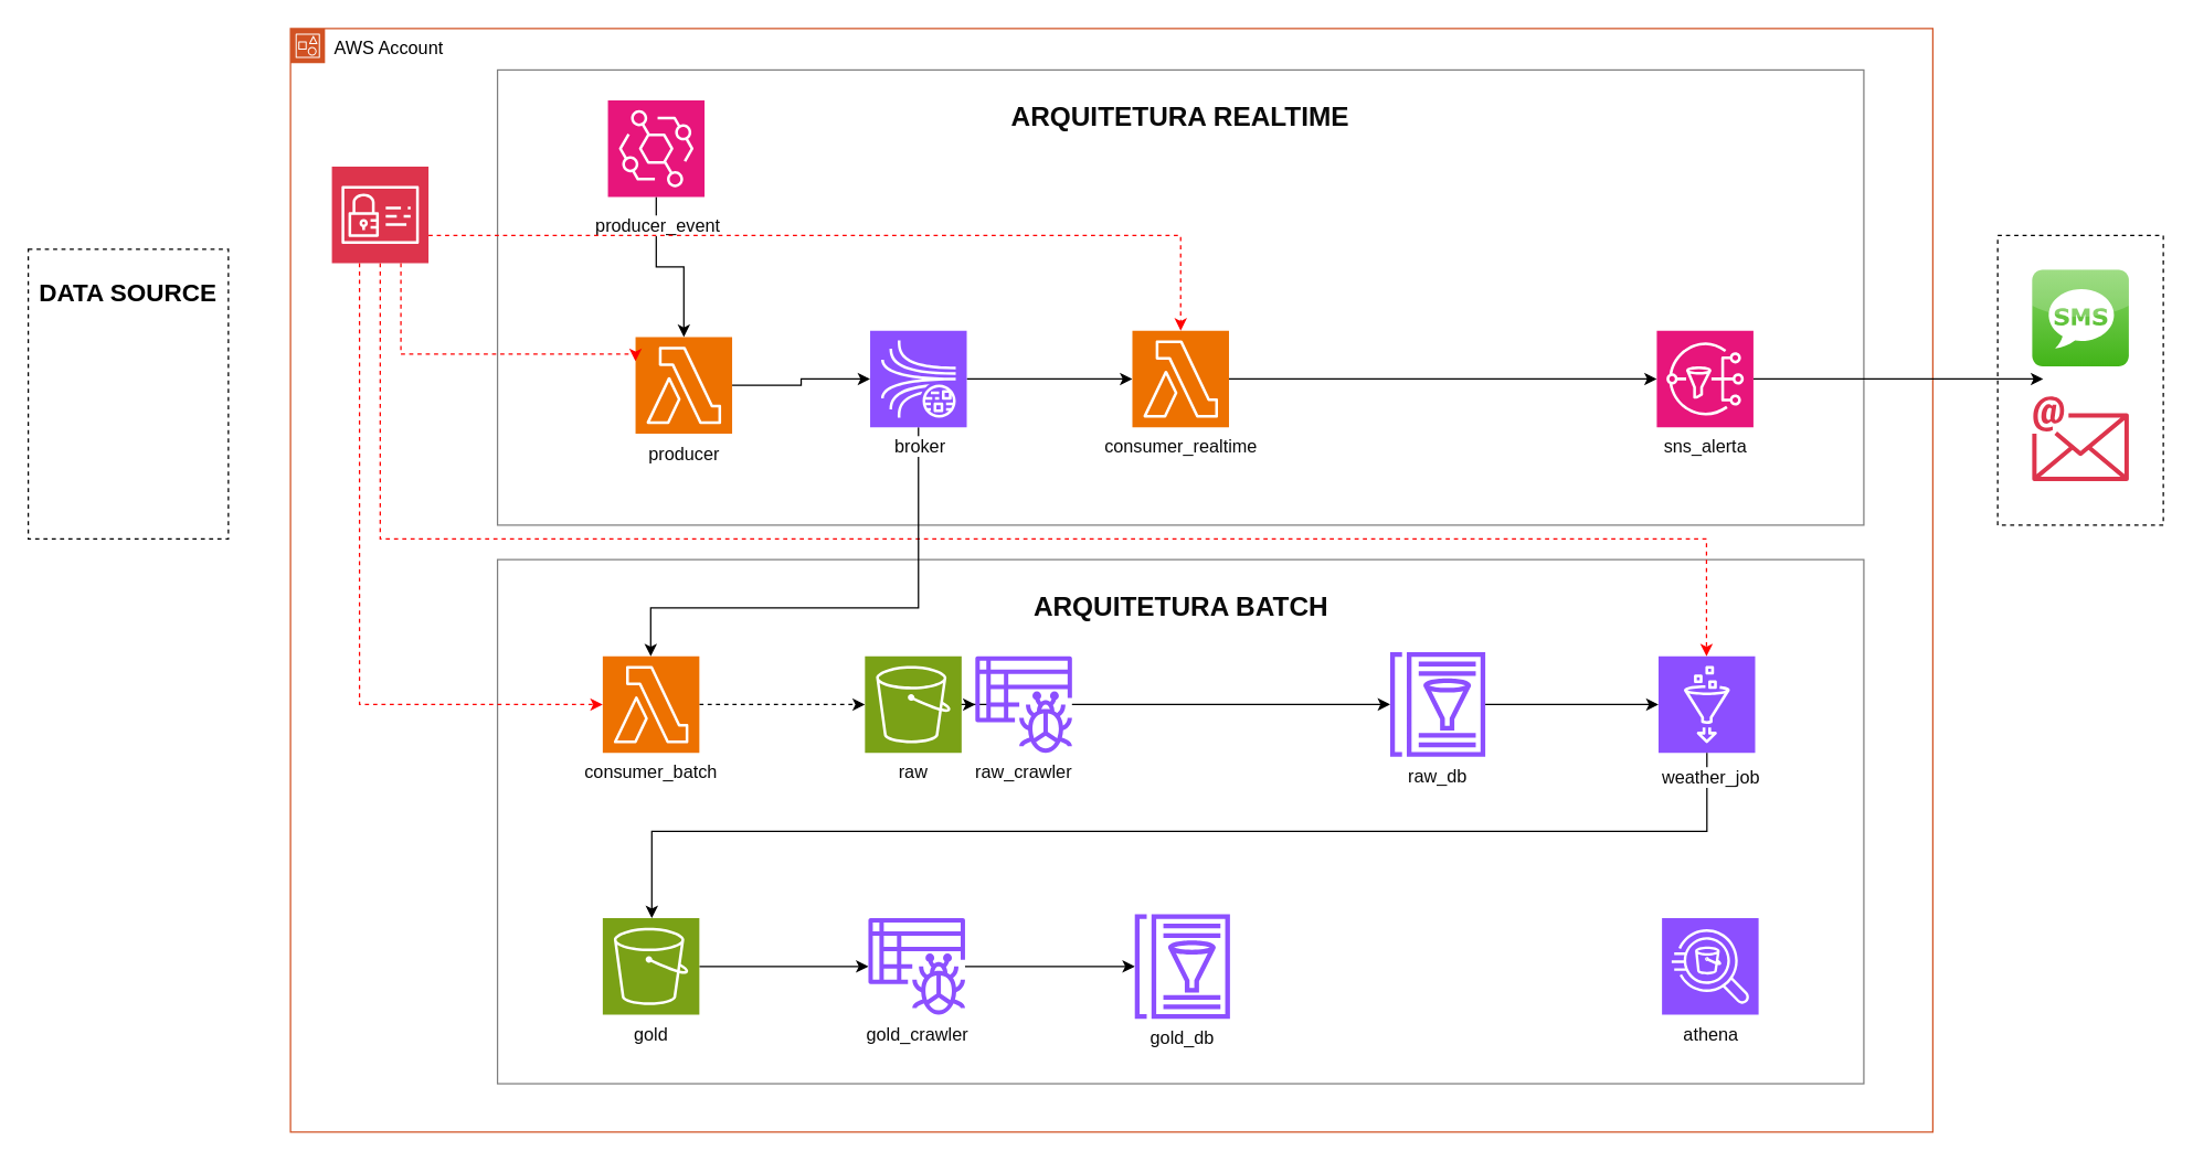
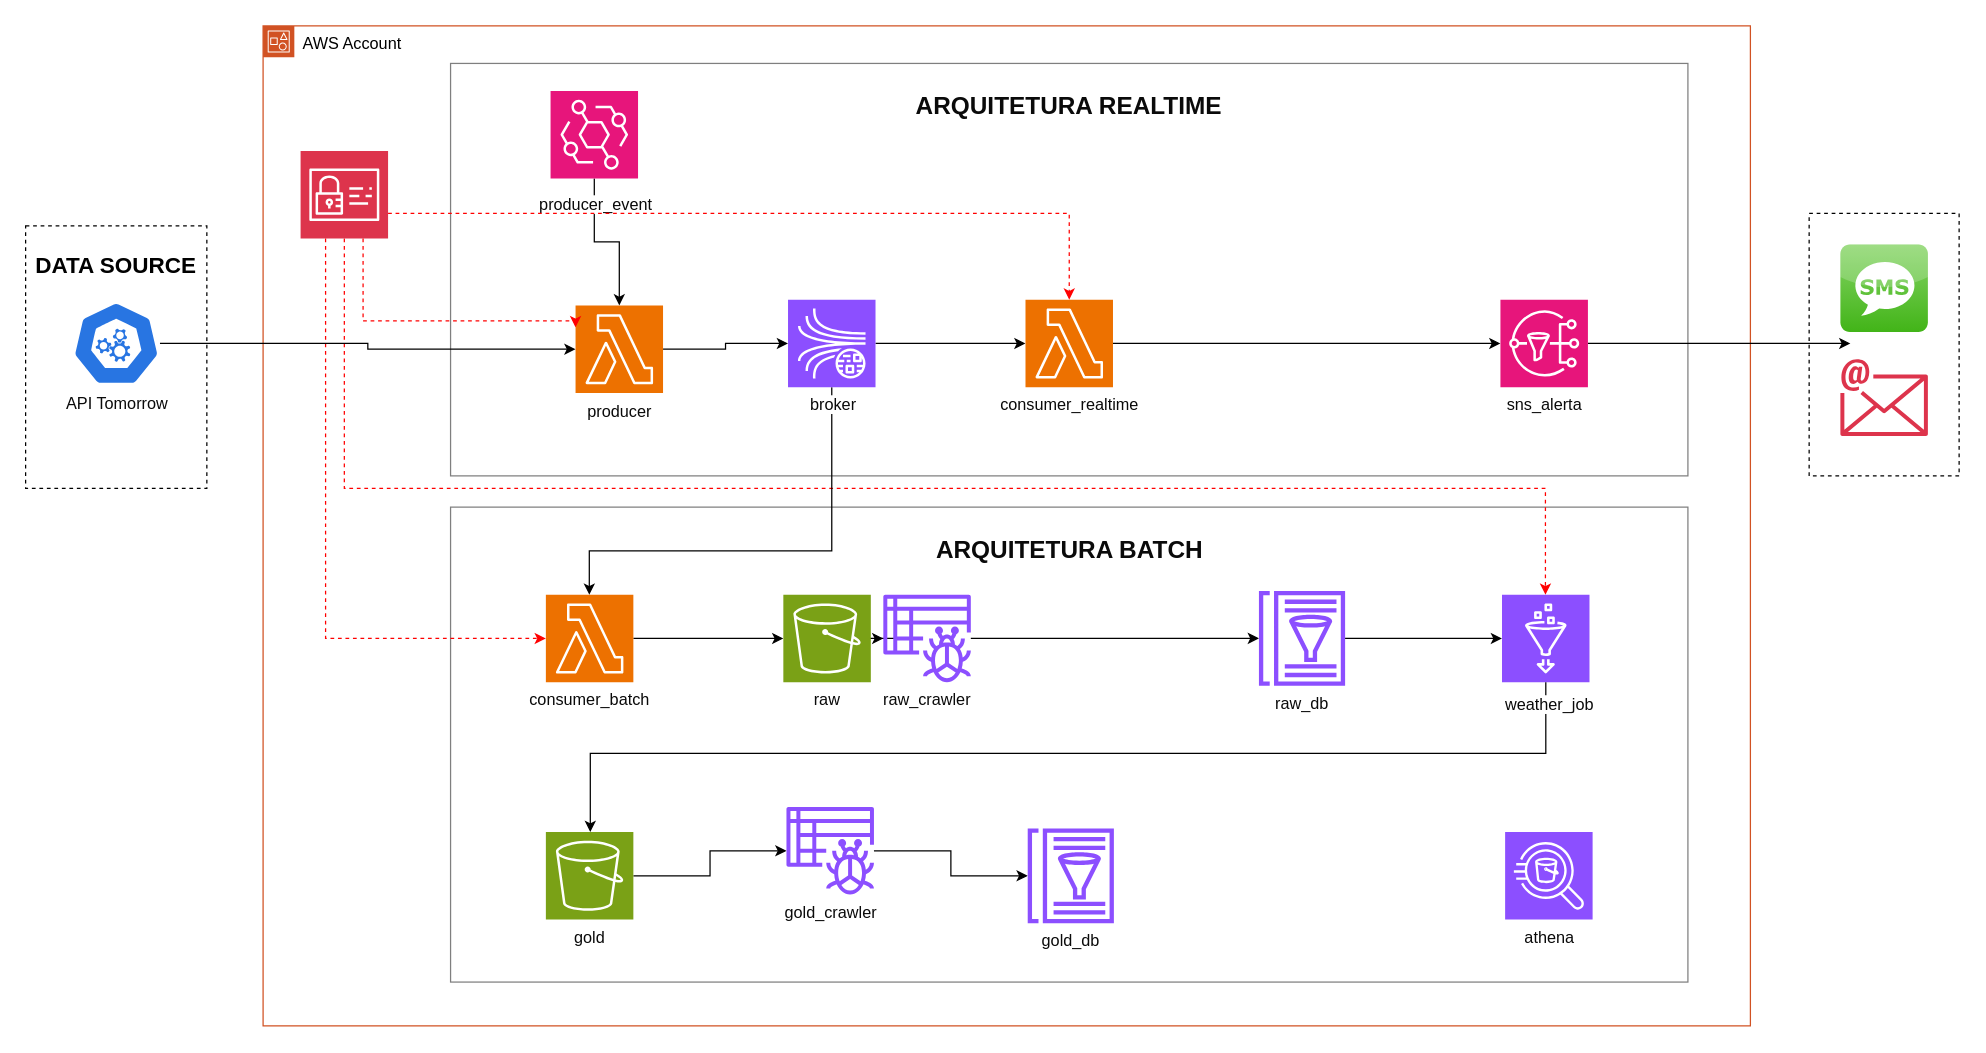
+ <mxCell id="28" value="API Tomorrow" style="aspect=fixed;sketch=0;html=1;dashed=0;whitespace=wrap;verticalLabelPosition=bottom;verticalAlign=top;fillColor=#2875E2;strokeColor=#ffffff;points=[[0.005,0.63,0],[0.1,0.2,0],[0.9,0.2,0],[0.5,0,0],[0.995,0.63,0],[0.72,0.99,0],[0.5,1,0],[0.28,0.99,0]];shape=mxgraph.kubernetes.icon2;prIcon=api;fontStyle=0;fontFamily=Helvetica;textShadow=0;fontSize=13;fontColor=light-dark(#0a0a0a, #121212);" parent="1" vertex="1"><mxGeometry x="57.5" y="240.4" width="70" height="67.2" as="geometry" /></mxCell>
+ <mxCell id="27" style="edgeStyle=orthogonalEdgeStyle;rounded=0;orthogonalLoop=1;jettySize=auto;html=1;fontStyle=0;fontFamily=Helvetica;textShadow=0;fontSize=13;strokeWidth=1;fontColor=light-dark(#0a0a0a, #121212);" parent="1" source="28" target="30" edge="1"><mxGeometry relative="1" as="geometry" /></mxCell>
- <mxCell id="9" style="edgeStyle=orthogonalEdgeStyle;rounded=0;orthogonalLoop=1;jettySize=auto;html=1;fontSize=13;fontColor=light-dark(#0a0a0a, #121212);dashed=1;" parent="4" source="10" target="12" edge="1"><mxGeometry relative="1" as="geometry" /></mxCell>
+ <mxCell id="9" style="edgeStyle=orthogonalEdgeStyle;rounded=0;orthogonalLoop=1;jettySize=auto;html=1;fontSize=13;fontColor=light-dark(#0a0a0a, #121212);" parent="4" source="10" target="12" edge="1"><mxGeometry relative="1" as="geometry" /></mxCell>
- <mxCell id="22" value="gold_crawler" style="sketch=0;outlineConnect=0;fontColor=light-dark(#0a0a0a, #121212);gradientColor=none;fillColor=#8C4FFF;strokeColor=none;dashed=0;verticalLabelPosition=bottom;verticalAlign=top;align=center;html=1;fontSize=13;fontStyle=0;aspect=fixed;pointerEvents=1;shape=mxgraph.aws4.glue_crawlers;" parent="4" vertex="1"><mxGeometry x="418.75" y="645" width="70" height="70" as="geometry" /></mxCell>
+ <mxCell id="22" value="gold_crawler" style="sketch=0;outlineConnect=0;fontColor=light-dark(#0a0a0a, #121212);gradientColor=none;fillColor=#8C4FFF;strokeColor=none;dashed=0;verticalLabelPosition=bottom;verticalAlign=top;align=center;html=1;fontSize=13;fontStyle=0;aspect=fixed;pointerEvents=1;shape=mxgraph.aws4.glue_crawlers;" parent="4" vertex="1"><mxGeometry x="418.75" y="625" width="70" height="70" as="geometry" /></mxCell>
